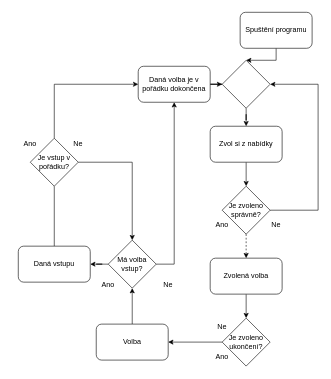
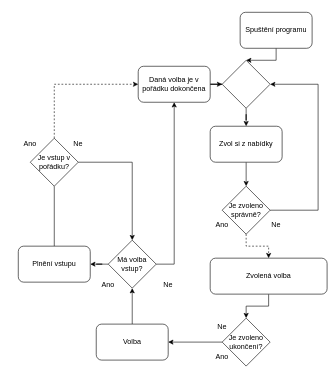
- <mxCell id="29" style="edgeStyle=orthogonalEdgeStyle;rounded=0;orthogonalLoop=1;jettySize=auto;html=1;entryX=0;entryY=0.5;entryDx=0;entryDy=0;" edge="1" parent="1" source="31" target="20"><mxGeometry relative="1" as="geometry"><Array as="points"><mxPoint x="90" y="140" /></Array></mxGeometry></mxCell>
+ <mxCell id="29" style="edgeStyle=orthogonalEdgeStyle;rounded=0;orthogonalLoop=1;jettySize=auto;html=1;entryX=0;entryY=0.5;entryDx=0;entryDy=0;dashed=1;" edge="1" parent="1" source="31" target="20"><mxGeometry relative="1" as="geometry"><Array as="points"><mxPoint x="90" y="140" /></Array></mxGeometry></mxCell>
- <mxCell id="27" value="Daná vstupu" style="rounded=1;whiteSpace=wrap;html=1;" vertex="1" parent="1"><mxGeometry x="30" y="410" width="120" height="60" as="geometry" /></mxCell>
+ <mxCell id="27" value="Plnění vstupu" style="rounded=1;whiteSpace=wrap;html=1;" vertex="1" parent="1"><mxGeometry x="30" y="410" width="120" height="60" as="geometry" /></mxCell>
- <mxCell id="14" value="Zvolená volba" style="rounded=1;whiteSpace=wrap;html=1;" vertex="1" parent="1"><mxGeometry x="350" y="430" width="120" height="60" as="geometry" /></mxCell>
+ <mxCell id="14" value="Zvolená volba" style="rounded=1;whiteSpace=wrap;html=1;" vertex="1" parent="1"><mxGeometry x="350" y="430" width="195" height="60" as="geometry" /></mxCell>
